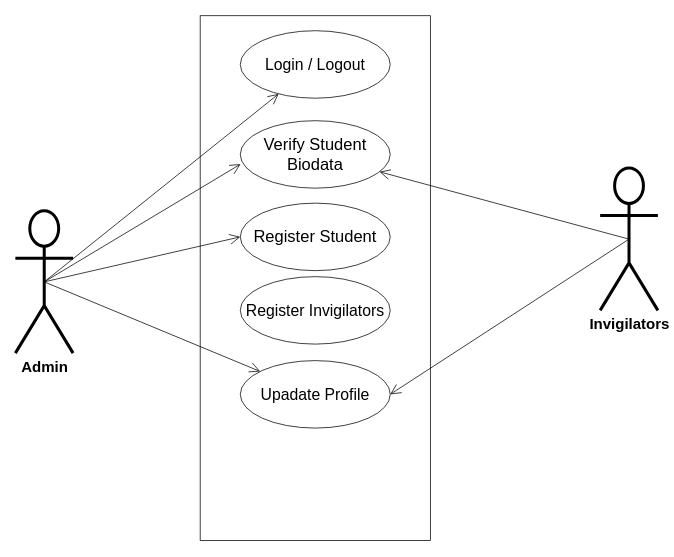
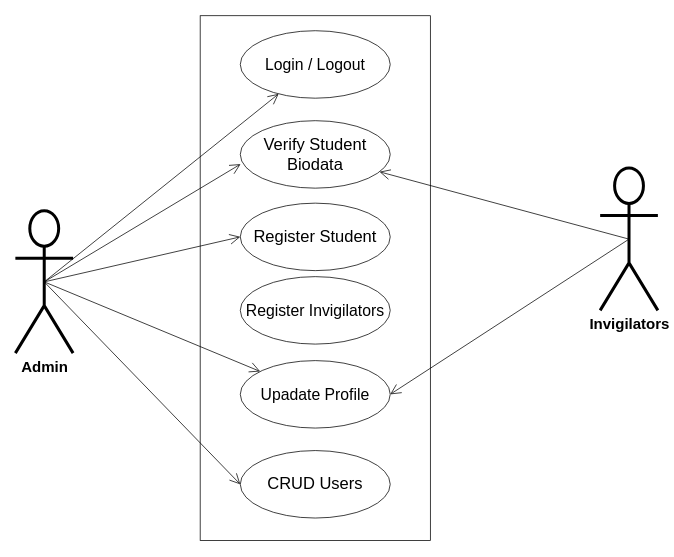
+ <mxCell id="16" value="" style="endArrow=open;endFill=1;endSize=12;html=1;entryX=0;entryY=0.5;entryDx=0;entryDy=0;exitX=0.5;exitY=0.5;exitDx=0;exitDy=0;exitPerimeter=0;" parent="1" source="3" target="15" edge="1"><mxGeometry width="160" relative="1" as="geometry"><mxPoint x="68.5" y="415" as="sourcePoint" /><mxPoint x="340" y="751" as="targetPoint" /></mxGeometry></mxCell>
+ <mxCell id="15" value="&lt;span style=&quot;font-size: 22px&quot;&gt;CRUD Users&lt;/span&gt;" style="ellipse;whiteSpace=wrap;html=1;" parent="1" vertex="1"><mxGeometry x="320" y="600" width="200" height="90" as="geometry" /></mxCell>
